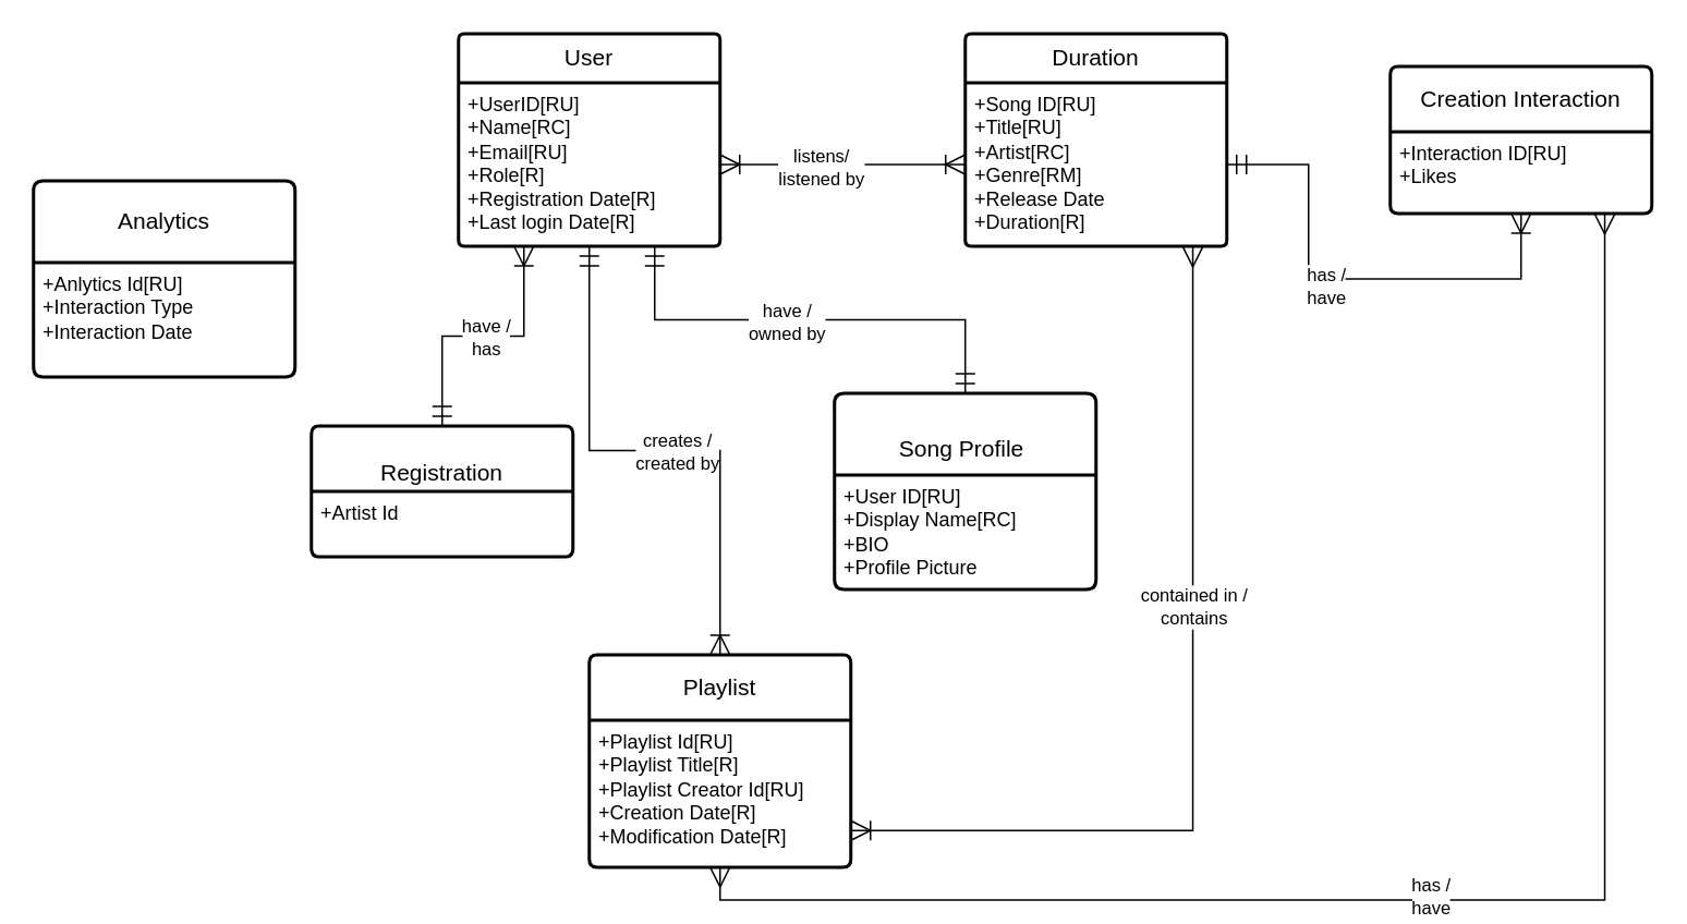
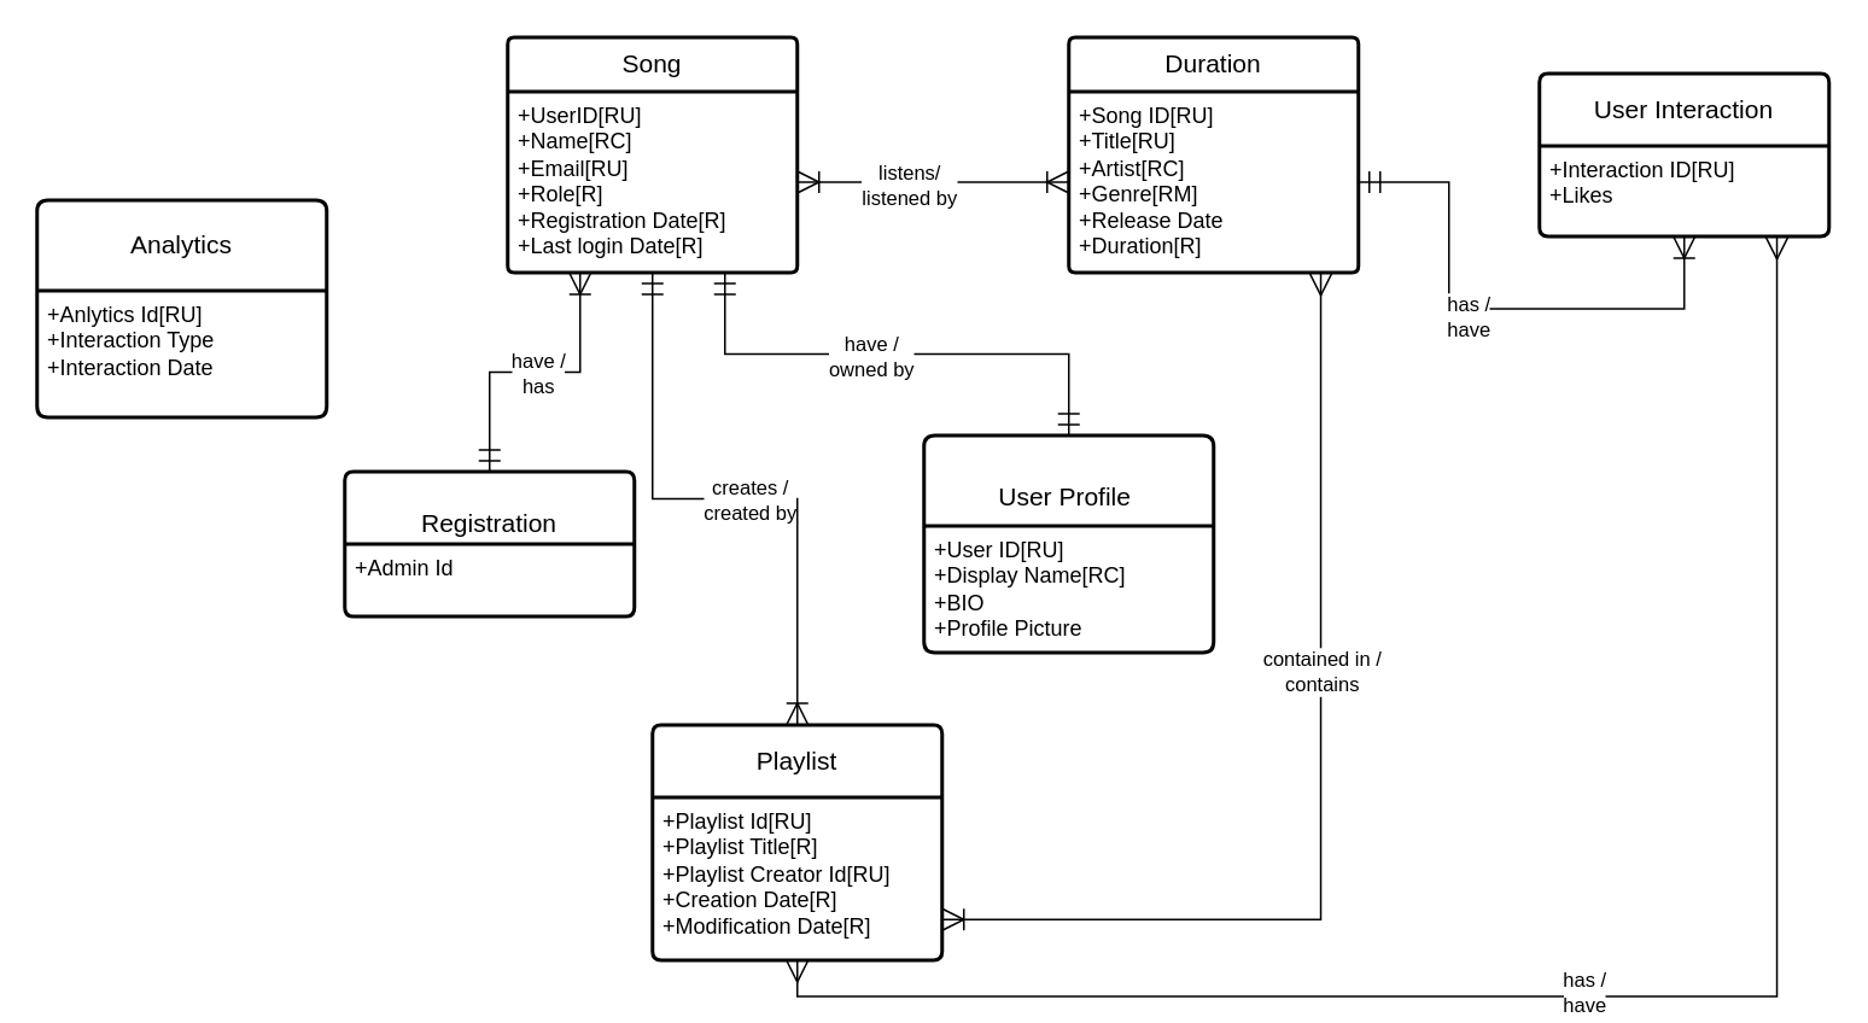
- <mxCell id="6" value="User" style="swimlane;childLayout=stackLayout;horizontal=1;startSize=30;horizontalStack=0;rounded=1;fontSize=14;fontStyle=0;strokeWidth=2;resizeParent=0;resizeLast=1;shadow=0;dashed=0;align=center;arcSize=4;whiteSpace=wrap;html=1;" vertex="1" parent="1"><mxGeometry y="20" width="160" height="130" as="geometry" x="280" /></mxCell>
+ <mxCell id="6" value="Song" style="swimlane;childLayout=stackLayout;horizontal=1;startSize=30;horizontalStack=0;rounded=1;fontSize=14;fontStyle=0;strokeWidth=2;resizeParent=0;resizeLast=1;shadow=0;dashed=0;align=center;arcSize=4;whiteSpace=wrap;html=1;" vertex="1" parent="1"><mxGeometry y="20" width="160" height="130" as="geometry" x="280" /></mxCell>
- <mxCell id="8" value="Creation Interaction" style="swimlane;childLayout=stackLayout;horizontal=1;startSize=40;horizontalStack=0;rounded=1;fontSize=14;fontStyle=0;strokeWidth=2;resizeParent=0;resizeLast=1;shadow=0;dashed=0;align=center;arcSize=4;whiteSpace=wrap;html=1;" vertex="1" parent="1"><mxGeometry x="850" y="40" width="160" height="90" as="geometry" /></mxCell>
+ <mxCell id="8" value="User Interaction" style="swimlane;childLayout=stackLayout;horizontal=1;startSize=40;horizontalStack=0;rounded=1;fontSize=14;fontStyle=0;strokeWidth=2;resizeParent=0;resizeLast=1;shadow=0;dashed=0;align=center;arcSize=4;whiteSpace=wrap;html=1;" vertex="1" parent="1"><mxGeometry x="850" y="40" width="160" height="90" as="geometry" /></mxCell>
- <mxCell id="10" value="&lt;table style=&quot;border-collapse:&lt;br/&gt; collapse;width:87pt&quot; width=&quot;116&quot; cellspacing=&quot;0&quot; cellpadding=&quot;0&quot; border=&quot;0&quot;&gt;&lt;tbody&gt;&lt;tr style=&quot;height:14.4pt&quot; height=&quot;19&quot;&gt;&lt;br/&gt;  &lt;td style=&quot;height:14.4pt;width:87pt&quot; width=&quot;116&quot; height=&quot;19&quot;&gt;Song Profile&amp;nbsp;&lt;/td&gt;&lt;/tr&gt;&lt;/tbody&gt;&lt;/table&gt;" style="swimlane;childLayout=stackLayout;horizontal=1;startSize=50;horizontalStack=0;rounded=1;fontSize=14;fontStyle=0;strokeWidth=2;resizeParent=0;resizeLast=1;shadow=0;dashed=0;align=center;arcSize=4;whiteSpace=wrap;html=1;" vertex="1" parent="1"><mxGeometry x="510" y="240" width="160" height="120" as="geometry" /></mxCell>
+ <mxCell id="10" value="&lt;table style=&quot;border-collapse:&lt;br/&gt; collapse;width:87pt&quot; width=&quot;116&quot; cellspacing=&quot;0&quot; cellpadding=&quot;0&quot; border=&quot;0&quot;&gt;&lt;tbody&gt;&lt;tr style=&quot;height:14.4pt&quot; height=&quot;19&quot;&gt;&lt;br/&gt;  &lt;td style=&quot;height:14.4pt;width:87pt&quot; width=&quot;116&quot; height=&quot;19&quot;&gt;User Profile&amp;nbsp;&lt;/td&gt;&lt;/tr&gt;&lt;/tbody&gt;&lt;/table&gt;" style="swimlane;childLayout=stackLayout;horizontal=1;startSize=50;horizontalStack=0;rounded=1;fontSize=14;fontStyle=0;strokeWidth=2;resizeParent=0;resizeLast=1;shadow=0;dashed=0;align=center;arcSize=4;whiteSpace=wrap;html=1;" vertex="1" parent="1"><mxGeometry x="510" y="240" width="160" height="120" as="geometry" /></mxCell>
- <mxCell id="15" value="+Artist Id" style="align=left;strokeColor=none;fillColor=none;spacingLeft=4;fontSize=12;verticalAlign=top;resizable=0;rotatable=0;part=1;html=1;" vertex="1" parent="14"><mxGeometry y="40" width="160" height="40" as="geometry" /></mxCell>
+ <mxCell id="15" value="+Admin Id" style="align=left;strokeColor=none;fillColor=none;spacingLeft=4;fontSize=12;verticalAlign=top;resizable=0;rotatable=0;part=1;html=1;" vertex="1" parent="14"><mxGeometry y="40" width="160" height="40" as="geometry" /></mxCell>
